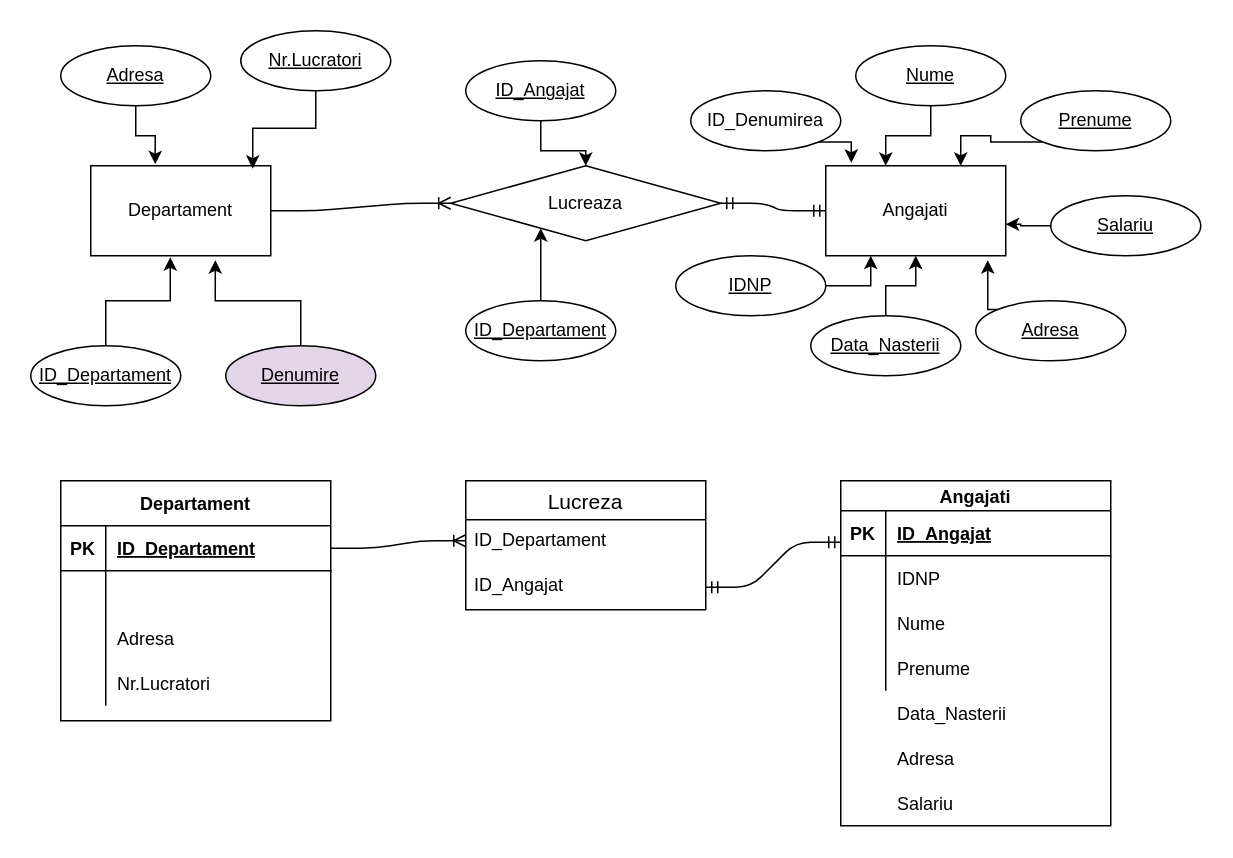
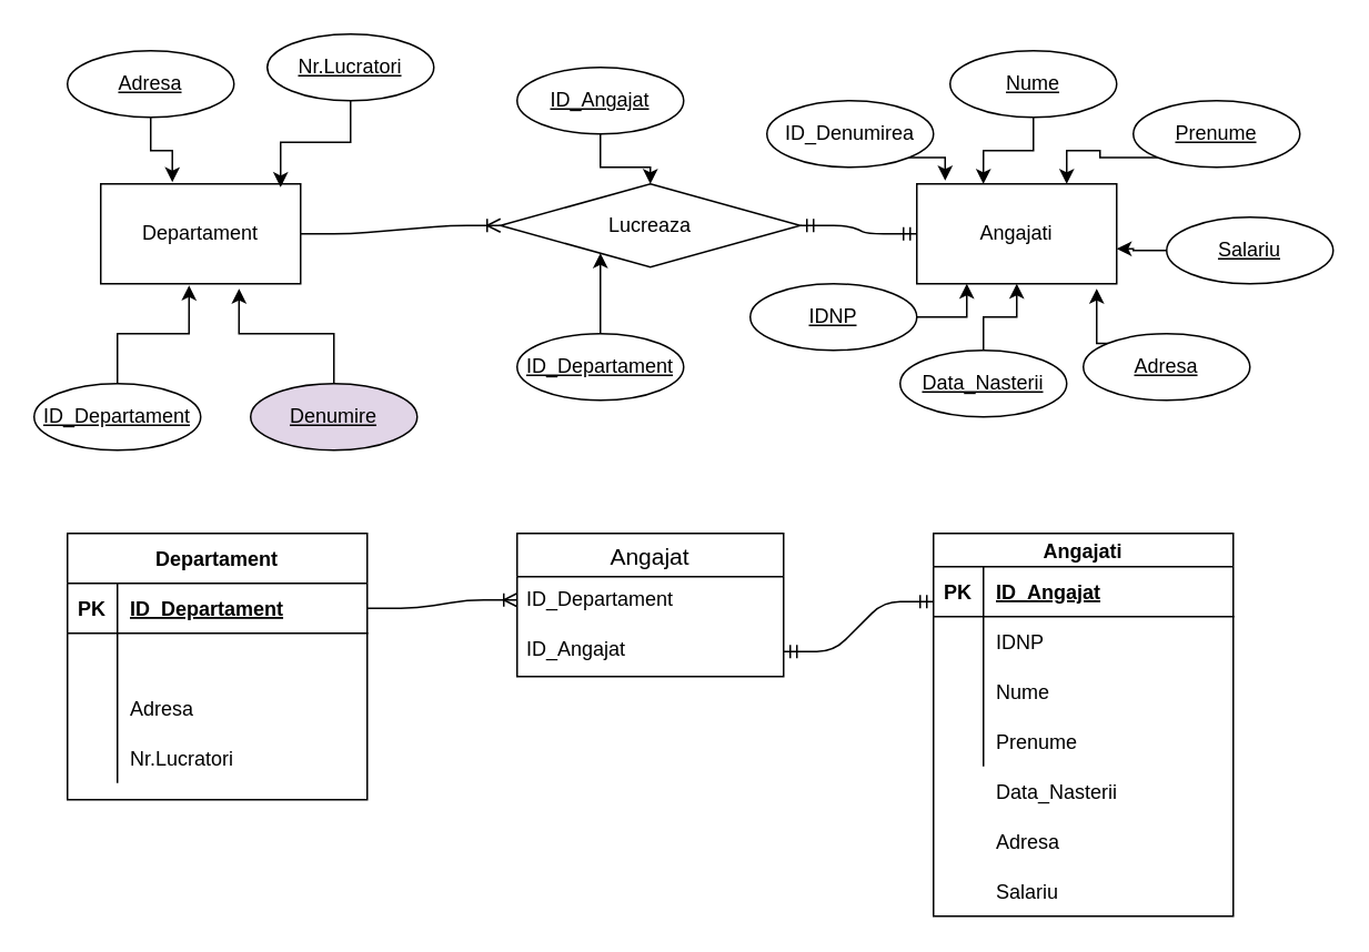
- <mxCell id="61" value="Lucreza" style="swimlane;fontStyle=0;childLayout=stackLayout;horizontal=1;startSize=26;horizontalStack=0;resizeParent=1;resizeParentMax=0;resizeLast=0;collapsible=1;marginBottom=0;align=center;fontSize=14;" vertex="1" parent="1"><mxGeometry x="310" y="320" width="160" height="86" as="geometry" /></mxCell>
+ <mxCell id="61" value="Angajat" style="swimlane;fontStyle=0;childLayout=stackLayout;horizontal=1;startSize=26;horizontalStack=0;resizeParent=1;resizeParentMax=0;resizeLast=0;collapsible=1;marginBottom=0;align=center;fontSize=14;" vertex="1" parent="1"><mxGeometry x="310" y="320" width="160" height="86" as="geometry" /></mxCell>
